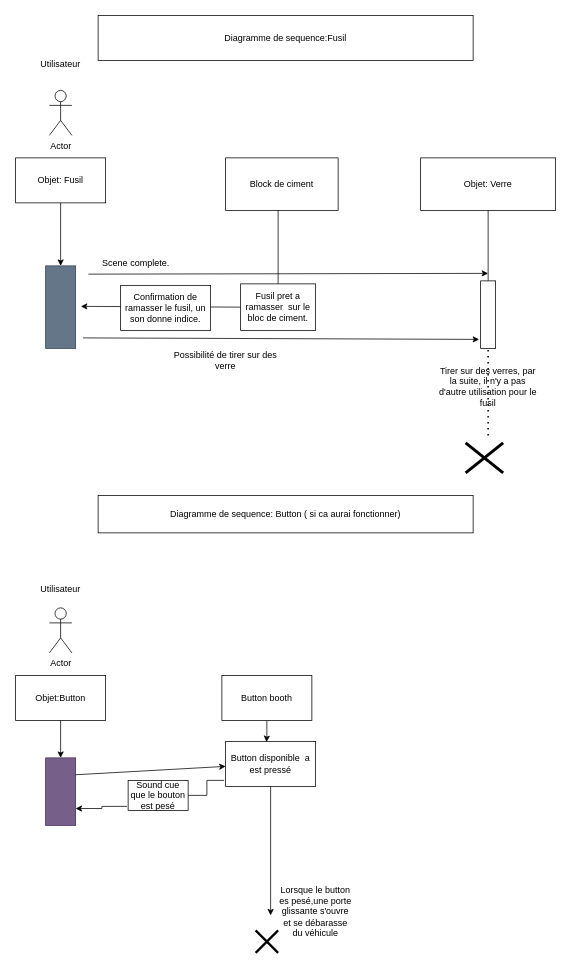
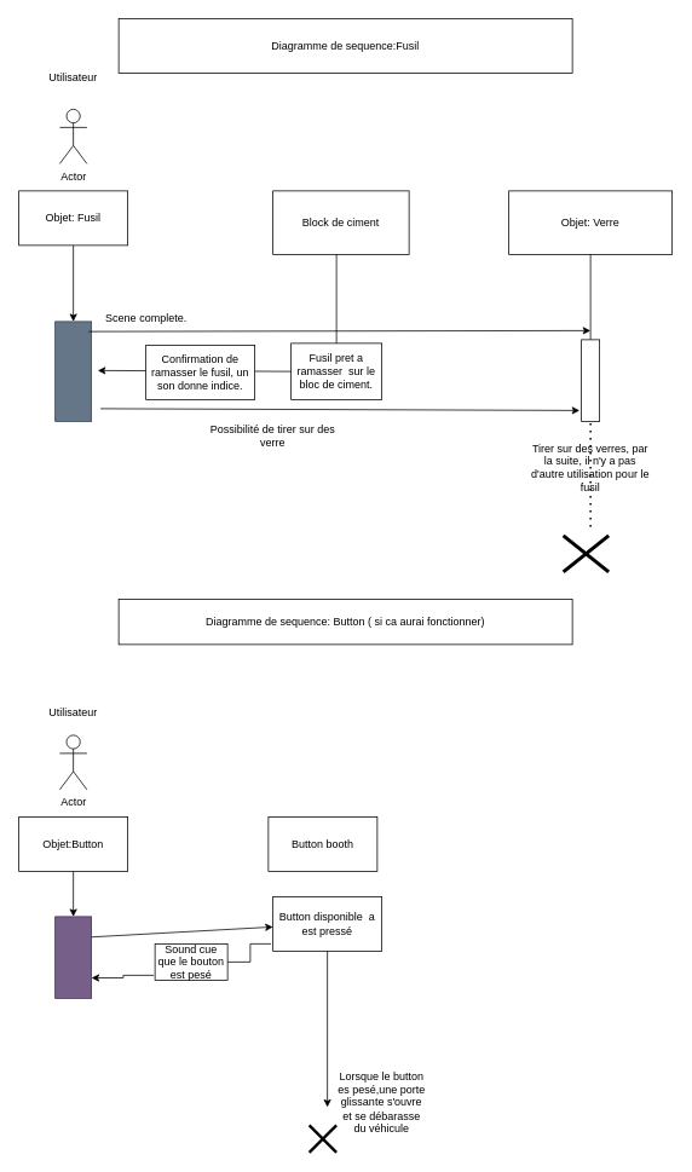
- <mxCell id="11" value="Scene complete." style="text;html=1;align=center;verticalAlign=middle;resizable=0;points=[];autosize=1;strokeColor=none;fillColor=none;" vertex="1" parent="1"><mxGeometry x="120" y="335" width="120" height="30" as="geometry" /></mxCell>
+ <mxCell id="11" value="Scene complete." style="text;html=1;align=center;verticalAlign=middle;resizable=0;points=[];autosize=1;strokeColor=none;fillColor=none;" vertex="1" parent="1"><mxGeometry x="100" y="335" width="120" height="30" as="geometry" /></mxCell>
- <mxCell id="34" style="edgeStyle=orthogonalEdgeStyle;rounded=0;orthogonalLoop=1;jettySize=auto;html=1;strokeWidth=1;entryX=0.454;entryY=0.014;entryDx=0;entryDy=0;entryPerimeter=0;" edge="1" parent="1" source="35" target="33"><mxGeometry relative="1" as="geometry"><mxPoint x="354" y="990" as="targetPoint" /></mxGeometry></mxCell>
